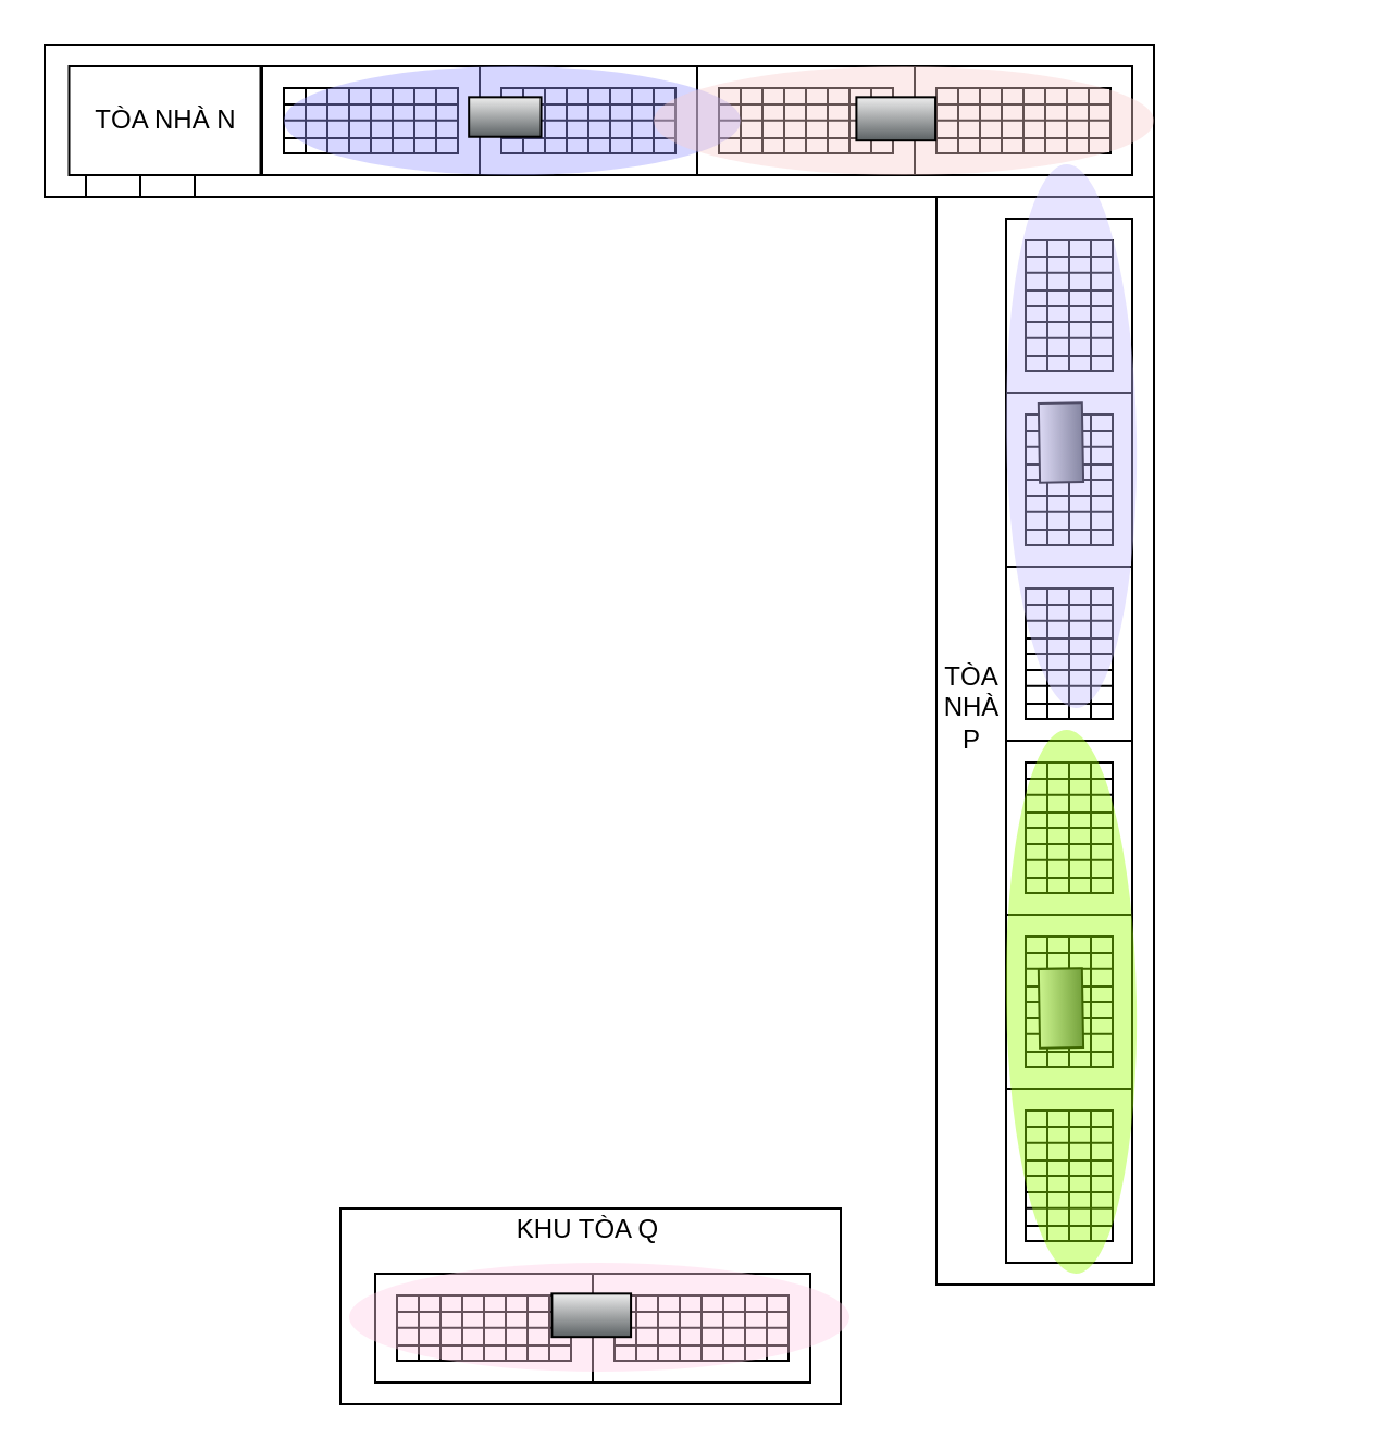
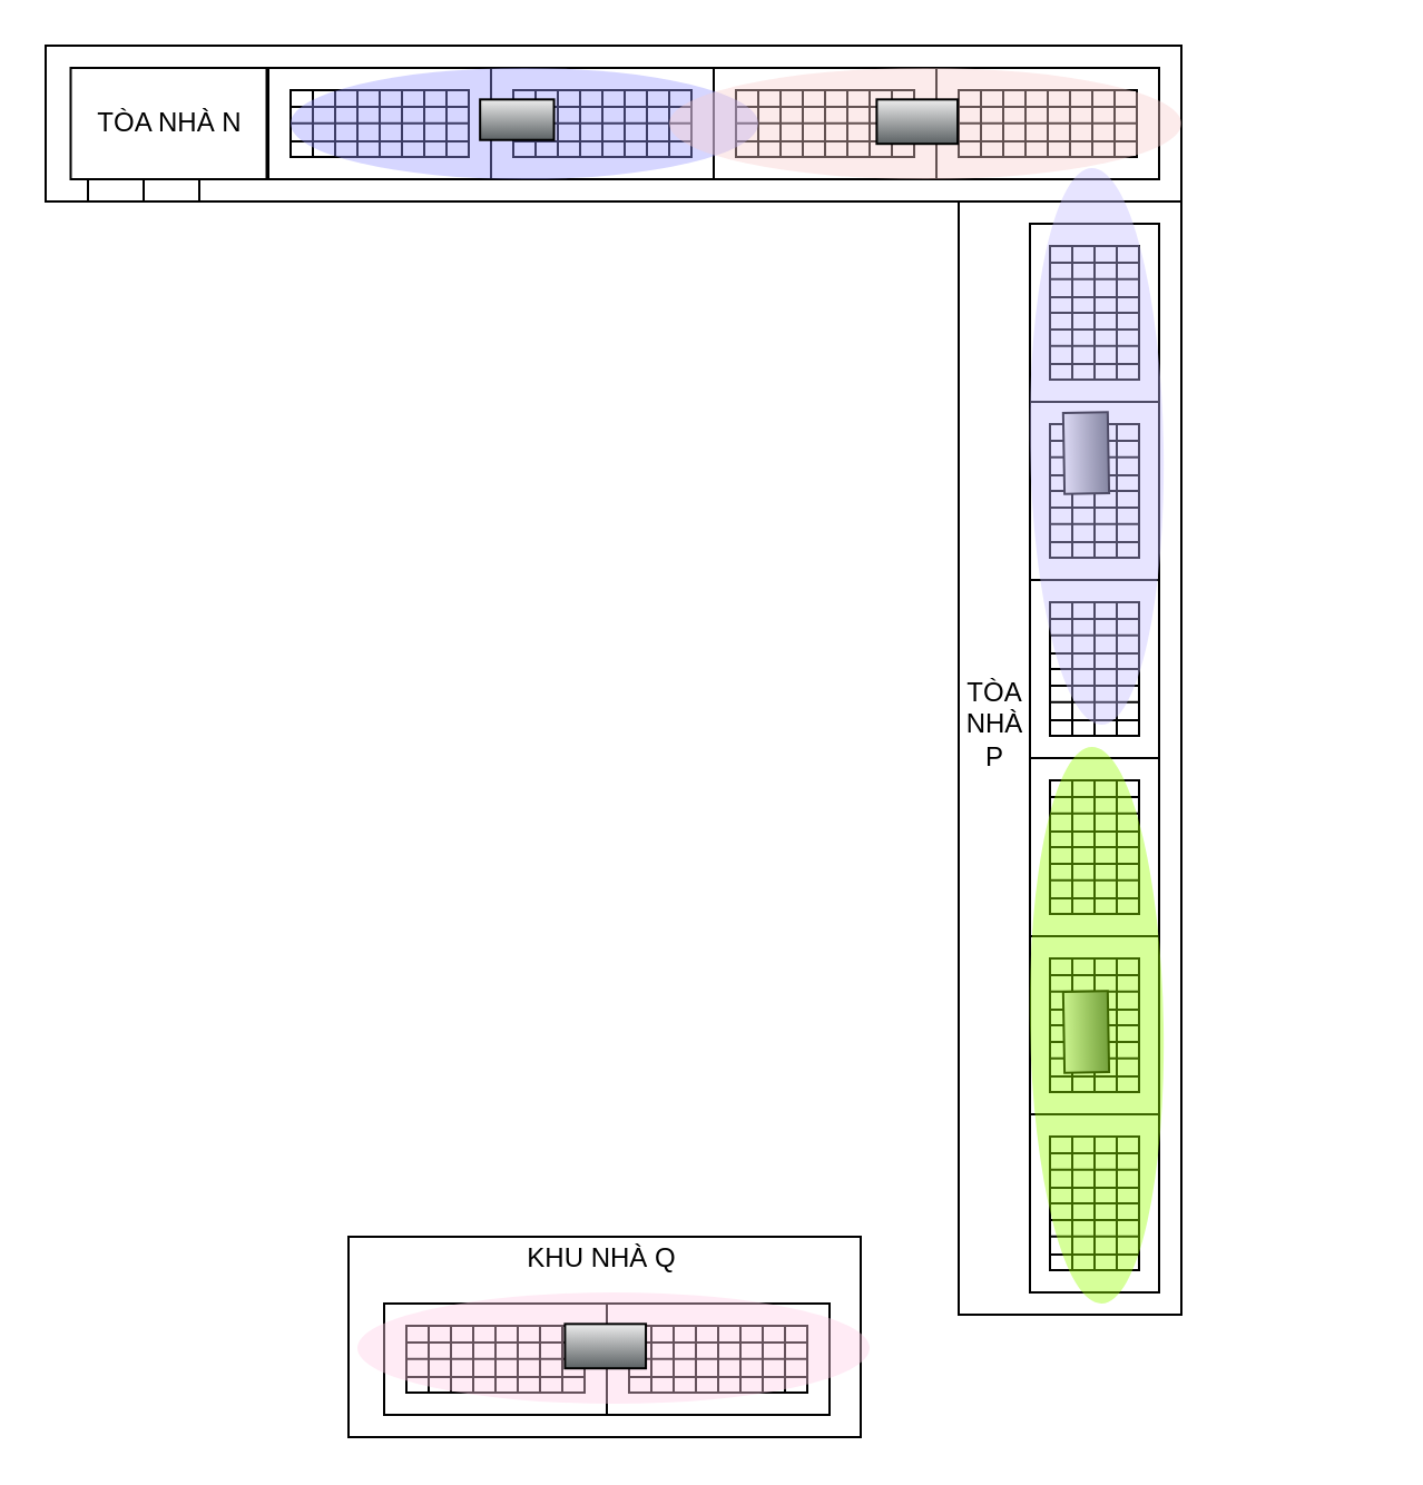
- <mxCell id="274" value="KHU TÒA Q" style="text;html=1;align=center;verticalAlign=middle;whiteSpace=wrap;rounded=0;" parent="1" vertex="1"><mxGeometry x="220" y="530" width="100" height="70" as="geometry" /></mxCell>
+ <mxCell id="274" value="KHU NHÀ Q" style="text;html=1;align=center;verticalAlign=middle;whiteSpace=wrap;rounded=0;" parent="1" vertex="1"><mxGeometry x="220" y="530" width="100" height="70" as="geometry" /></mxCell>
